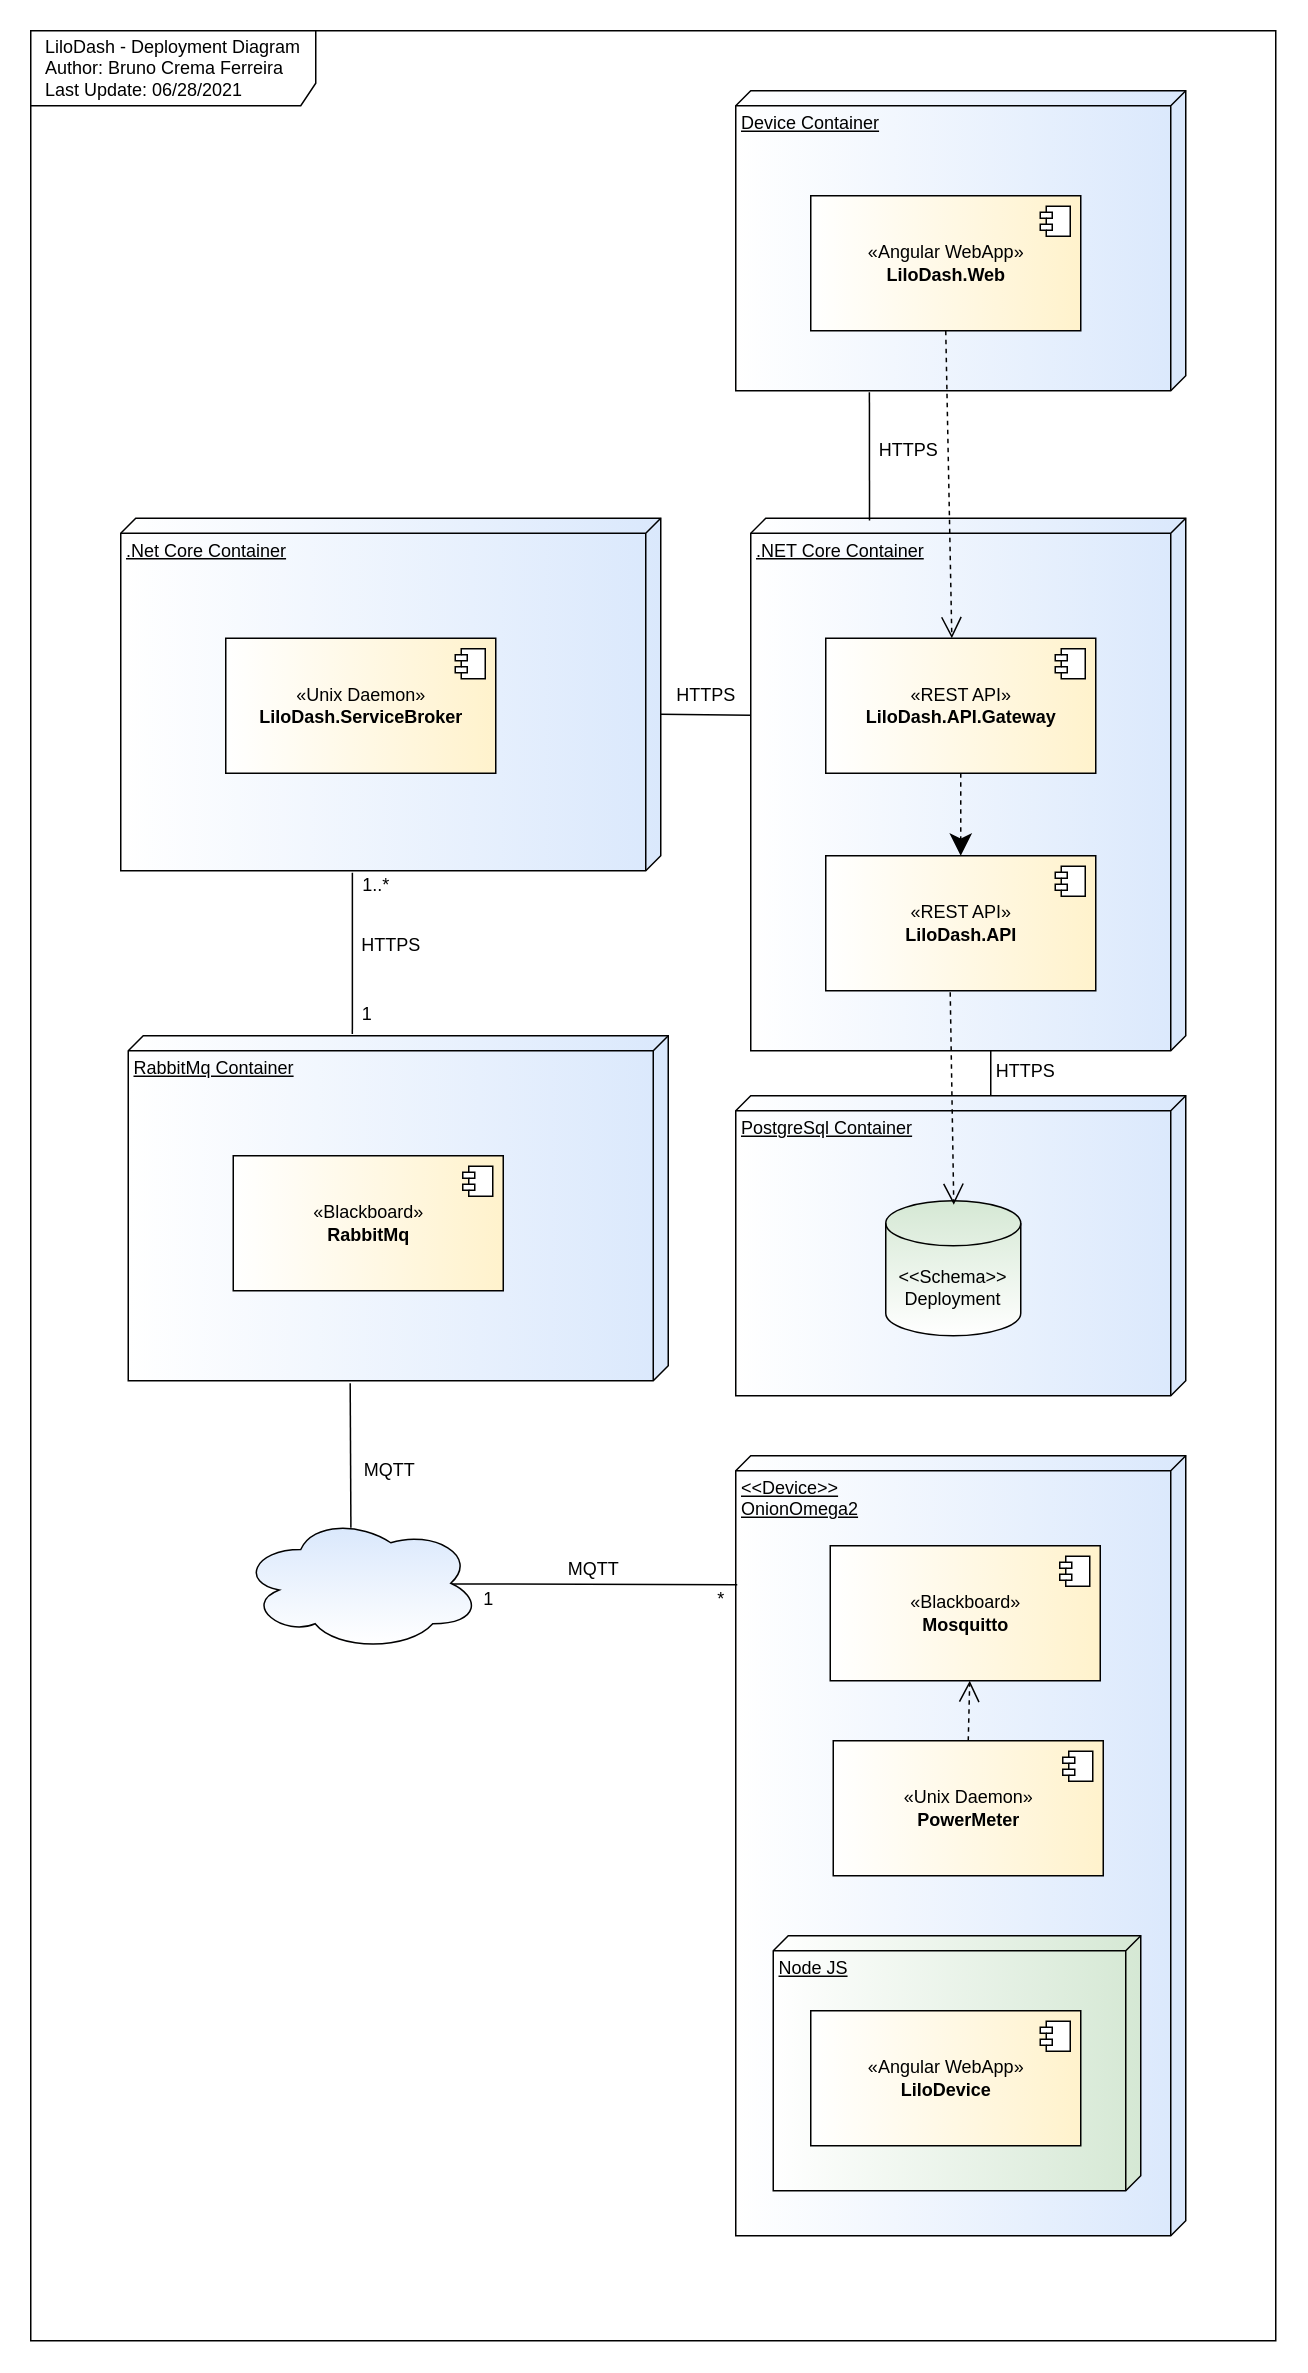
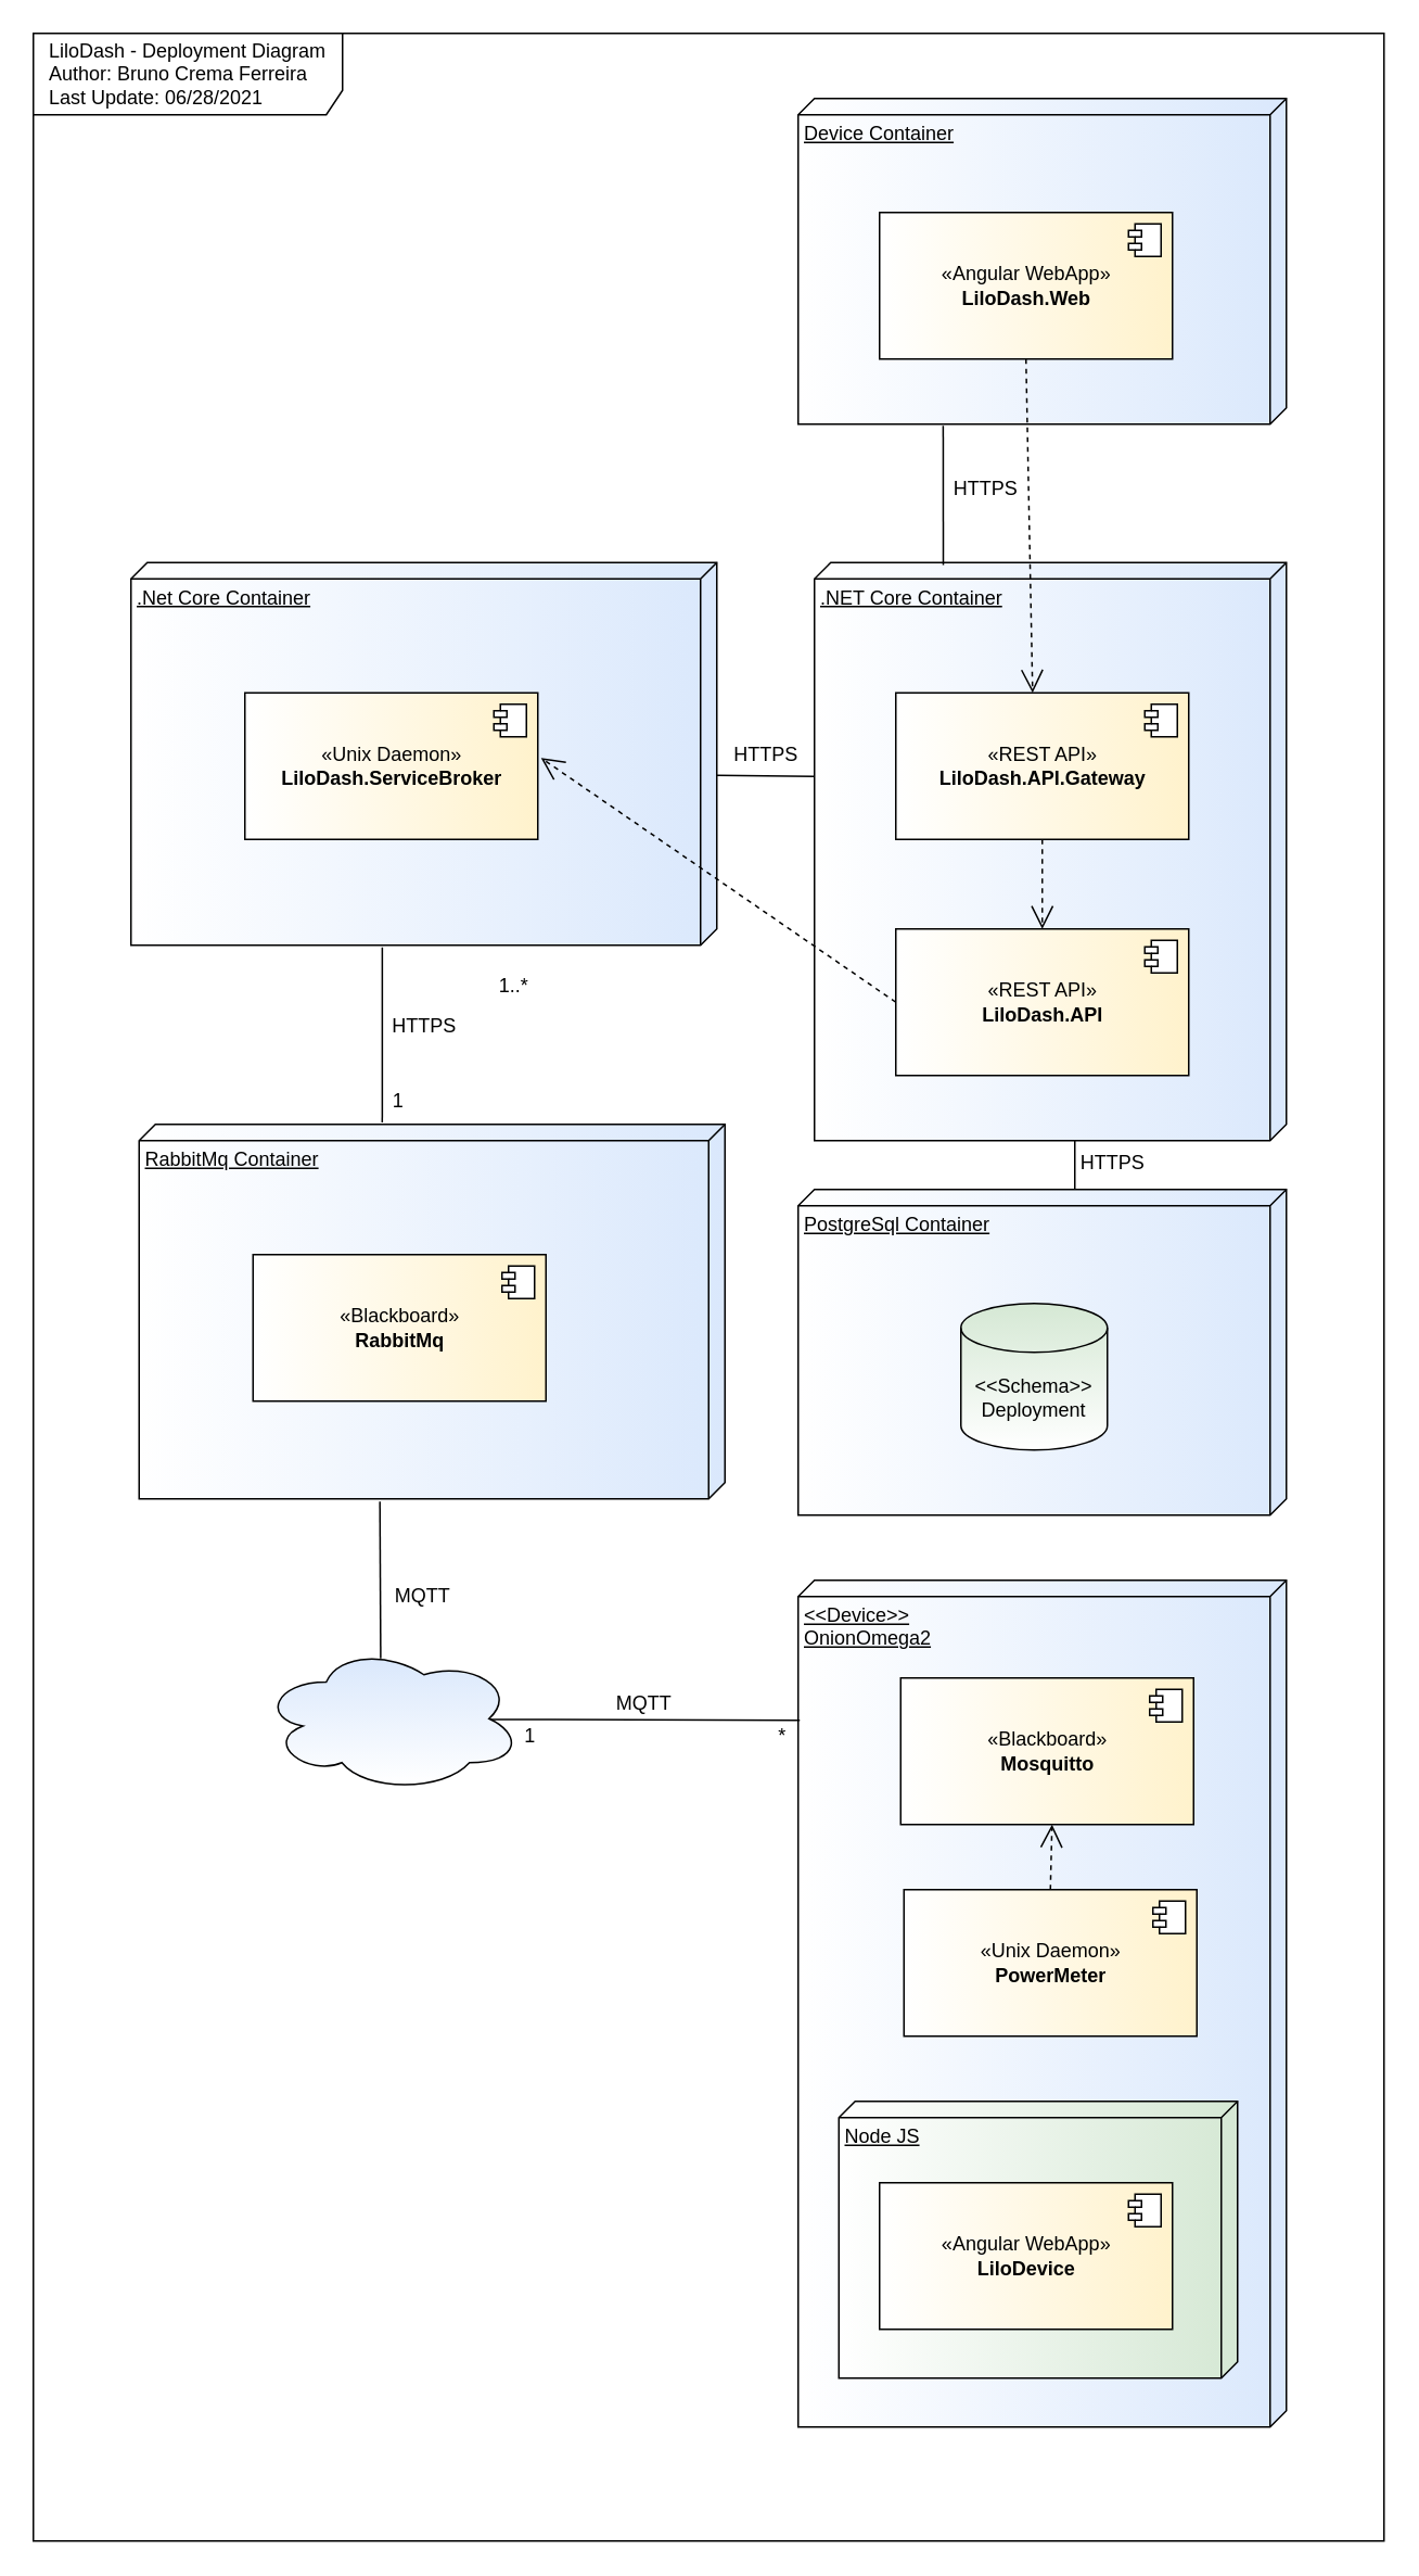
+ <mxCell id="25" value="" style="endArrow=open;endSize=12;dashed=1;html=1;exitX=0;exitY=0.5;exitDx=0;exitDy=0;entryX=1.011;entryY=0.444;entryDx=0;entryDy=0;entryPerimeter=0;" parent="1" source="5" target="13" edge="1"><mxGeometry y="10" width="160" relative="1" as="geometry"><mxPoint x="572.52" y="244.68" as="sourcePoint" /><mxPoint x="340" y="490" as="targetPoint" /><mxPoint as="offset" /></mxGeometry></mxCell>
- <mxCell id="24" value="" style="endArrow=classic;endSize=12;dashed=1;html=1;exitX=0.5;exitY=1;exitDx=0;exitDy=0;" parent="1" source="21" target="5" edge="1"><mxGeometry y="10" width="160" relative="1" as="geometry"><mxPoint x="589.7" y="640" as="sourcePoint" /><mxPoint x="690.3" y="828.25" as="targetPoint" /><mxPoint as="offset" /></mxGeometry></mxCell>
+ <mxCell id="24" value="" style="endArrow=open;endSize=12;dashed=1;html=1;exitX=0.5;exitY=1;exitDx=0;exitDy=0;" parent="1" source="21" target="5" edge="1"><mxGeometry y="10" width="160" relative="1" as="geometry"><mxPoint x="589.7" y="640" as="sourcePoint" /><mxPoint x="690.3" y="828.25" as="targetPoint" /><mxPoint as="offset" /></mxGeometry></mxCell>
- <mxCell id="18" value="1..*" style="text;html=1;align=center;verticalAlign=middle;resizable=0;points=[];autosize=1;strokeColor=none;" parent="1" vertex="1"><mxGeometry x="235" y="580" width="30" height="20" as="geometry" /></mxCell>
+ <mxCell id="18" value="1..*" style="text;html=1;align=center;verticalAlign=middle;resizable=0;points=[];autosize=1;strokeColor=none;" parent="1" vertex="1"><mxGeometry x="300" y="595" width="30" height="20" as="geometry" /></mxCell>
- <mxCell id="28" value="" style="endArrow=open;endSize=12;dashed=1;html=1;exitX=0.461;exitY=1.011;exitDx=0;exitDy=0;exitPerimeter=0;entryX=0.504;entryY=0.03;entryDx=0;entryDy=0;entryPerimeter=0;" parent="1" source="5" target="27" edge="1"><mxGeometry y="10" width="160" relative="1" as="geometry"><mxPoint x="634.5" y="710" as="sourcePoint" /><mxPoint x="635" y="810" as="targetPoint" /><mxPoint as="offset" /></mxGeometry></mxCell>
